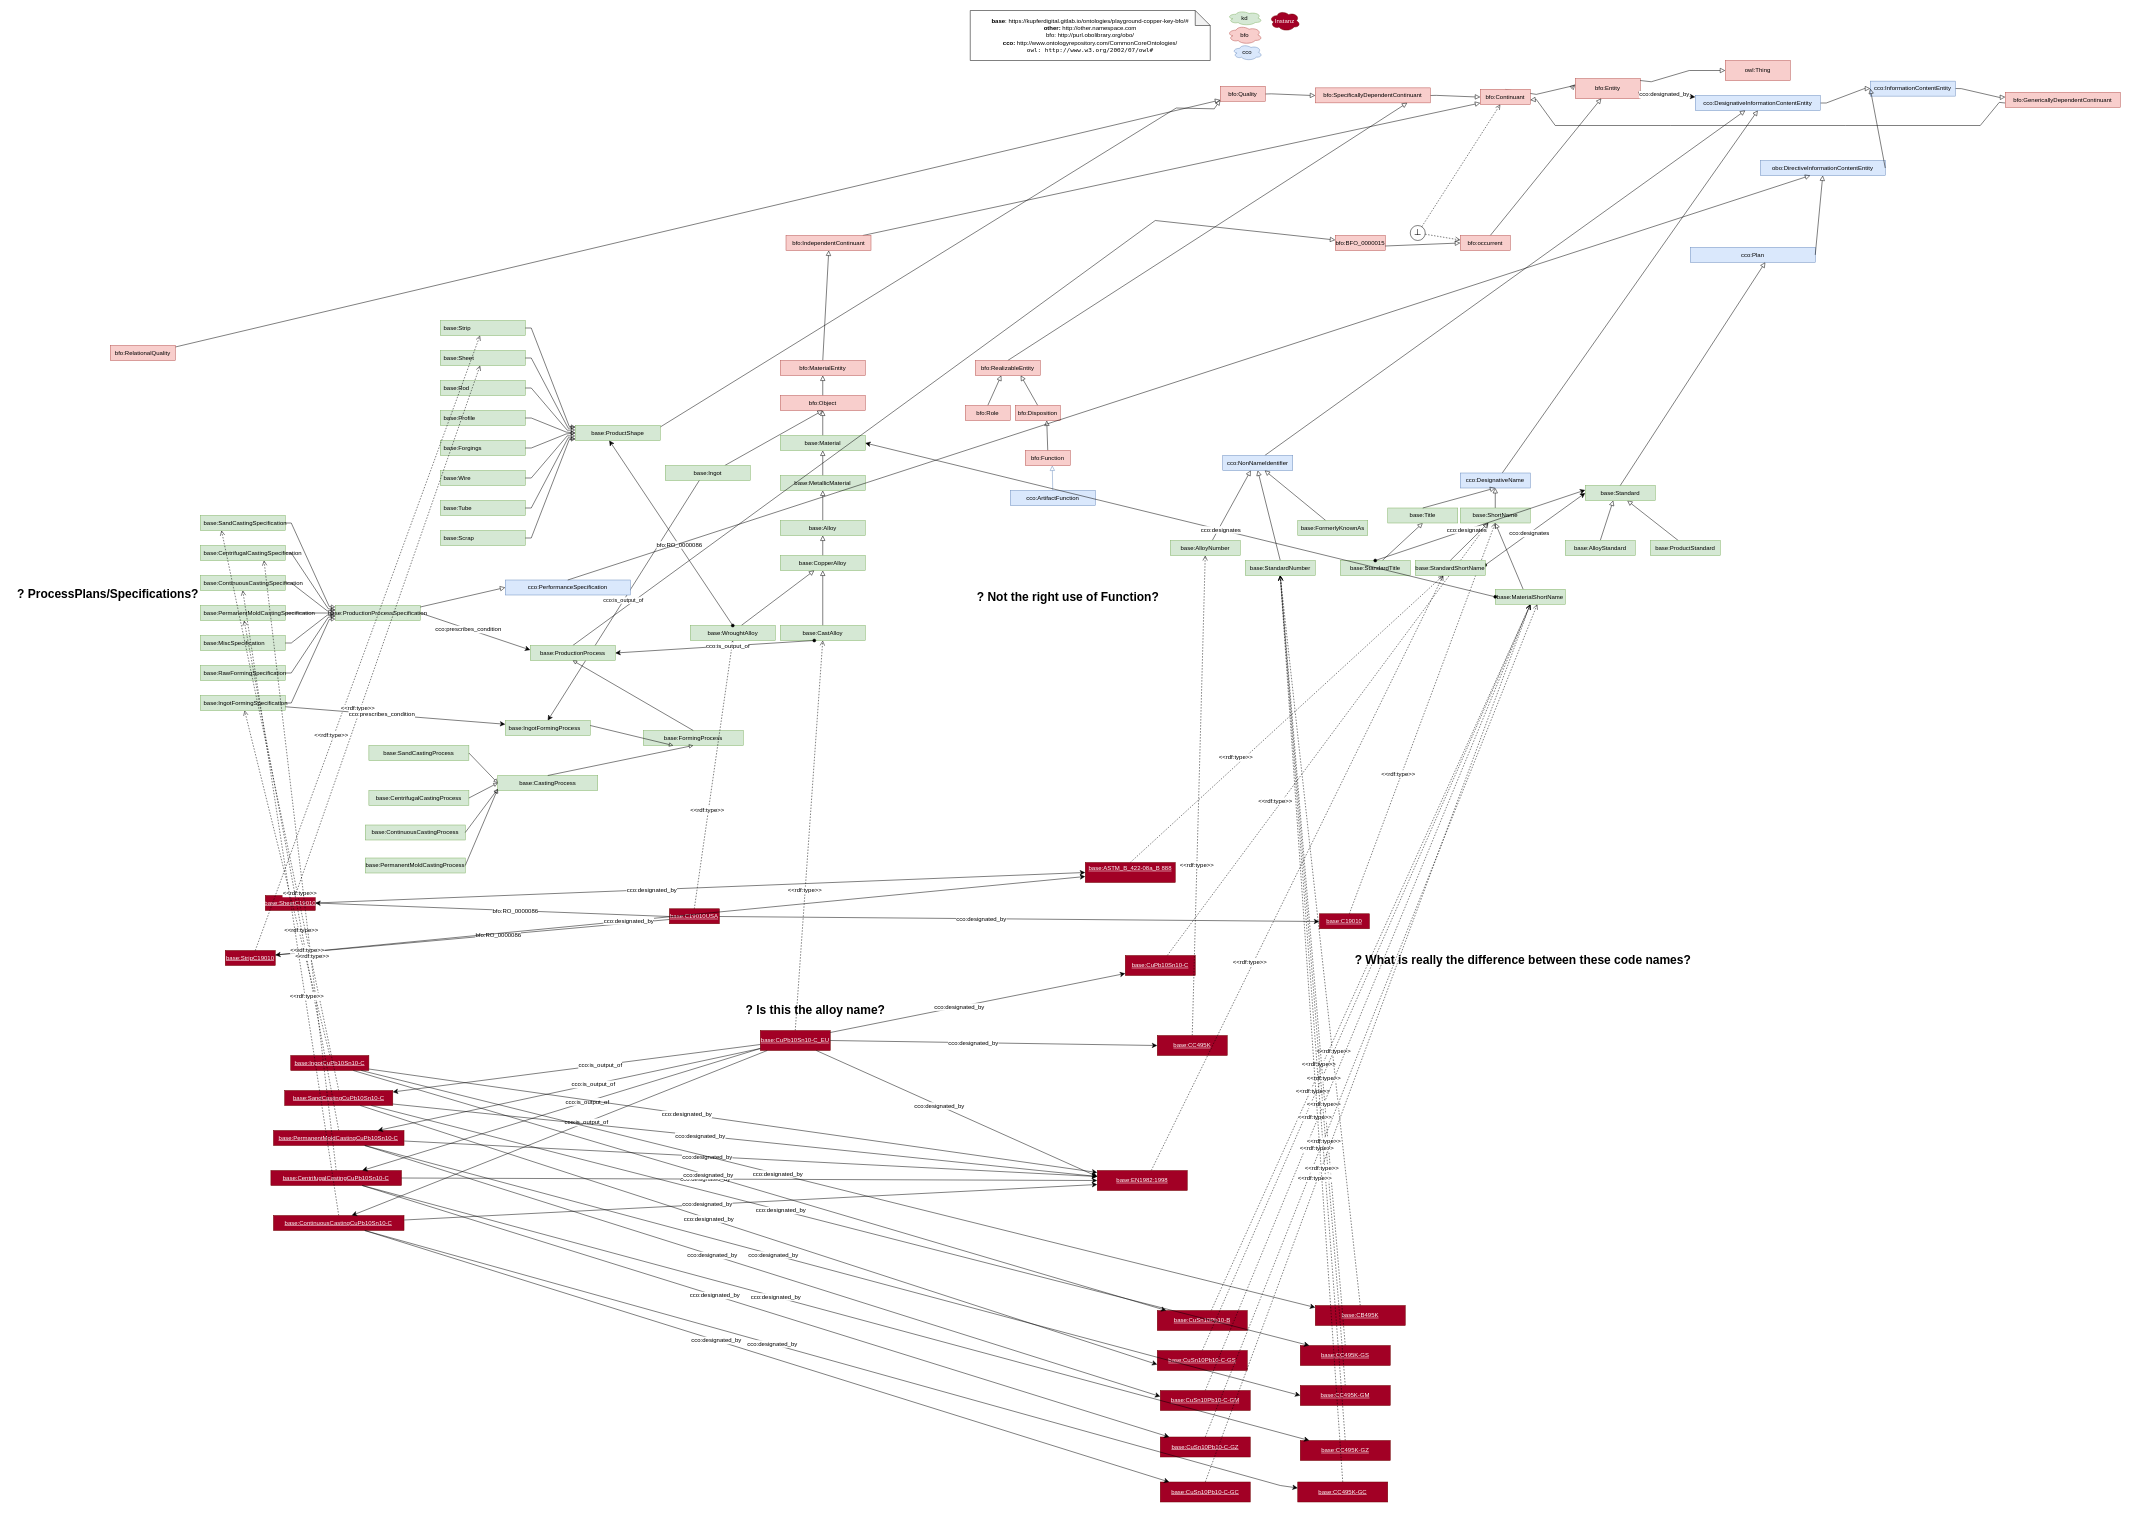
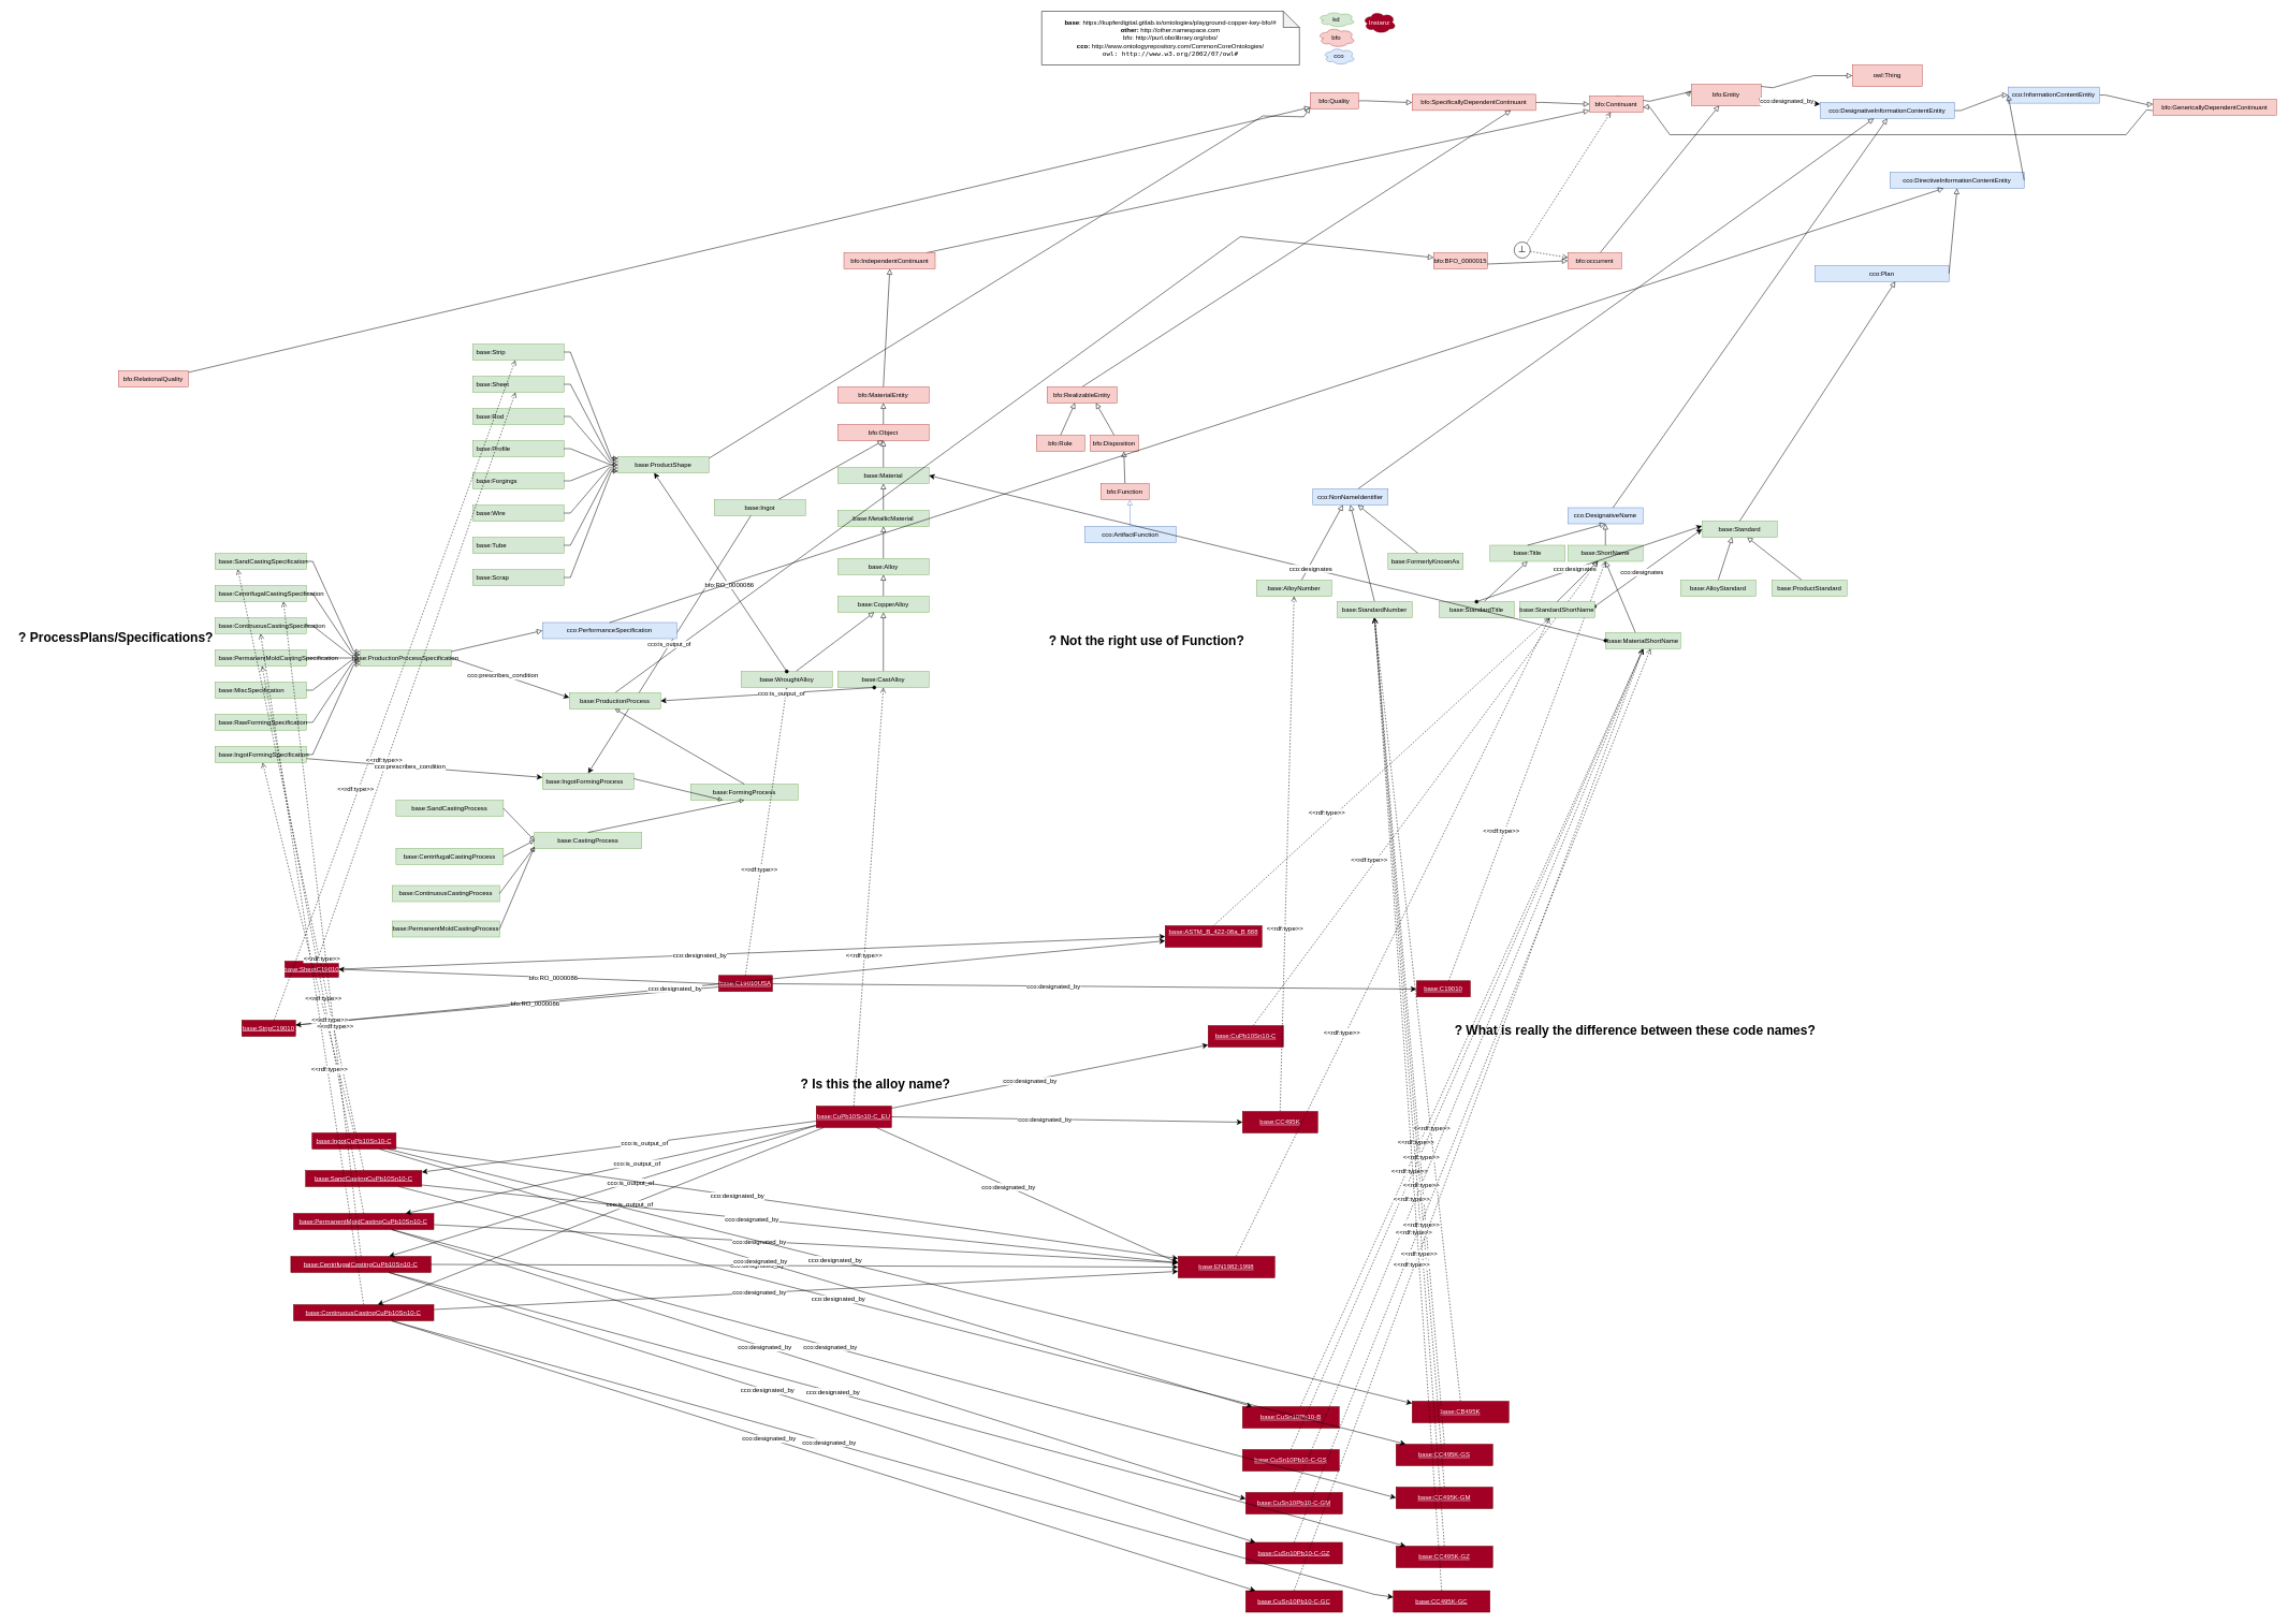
- <mxCell id="243" value="obo:DirectiveInformationContentEntity" style="rounded=0;whiteSpace=wrap;html=1;snapToPoint=1;points=[[0.1,0],[0.2,0],[0.3,0],[0.4,0],[0.5,0],[0.6,0],[0.7,0],[0.8,0],[0.9,0],[0,0.1],[0,0.3],[0,0.5],[0,0.7],[0,0.9],[0.1,1],[0.2,1],[0.3,1],[0.4,1],[0.5,1],[0.6,1],[0.7,1],[0.8,1],[0.9,1],[1,0.1],[1,0.3],[1,0.5],[1,0.7],[1,0.9]];fillColor=#dae8fc;strokeColor=#6c8ebf;" parent="1" vertex="1"><mxGeometry x="3520" y="320" width="250" height="30" as="geometry" /></mxCell>
+ <mxCell id="243" value="cco:DirectiveInformationContentEntity" style="rounded=0;whiteSpace=wrap;html=1;snapToPoint=1;points=[[0.1,0],[0.2,0],[0.3,0],[0.4,0],[0.5,0],[0.6,0],[0.7,0],[0.8,0],[0.9,0],[0,0.1],[0,0.3],[0,0.5],[0,0.7],[0,0.9],[0.1,1],[0.2,1],[0.3,1],[0.4,1],[0.5,1],[0.6,1],[0.7,1],[0.8,1],[0.9,1],[1,0.1],[1,0.3],[1,0.5],[1,0.7],[1,0.9]];fillColor=#dae8fc;strokeColor=#6c8ebf;" parent="1" vertex="1"><mxGeometry x="3520" y="320" width="250" height="30" as="geometry" /></mxCell>
- <mxCell id="65" value="base:FormerlyKnownAs" style="rounded=0;whiteSpace=wrap;html=1;snapToPoint=1;points=[[0.1,0],[0.2,0],[0.3,0],[0.4,0],[0.5,0],[0.6,0],[0.7,0],[0.8,0],[0.9,0],[0,0.1],[0,0.3],[0,0.5],[0,0.7],[0,0.9],[0.1,1],[0.2,1],[0.3,1],[0.4,1],[0.5,1],[0.6,1],[0.7,1],[0.8,1],[0.9,1],[1,0.1],[1,0.3],[1,0.5],[1,0.7],[1,0.9]];fillColor=#d5e8d4;strokeColor=#82b366;" parent="1" vertex="1"><mxGeometry x="2595" y="1040" width="140" height="30" as="geometry" /></mxCell>
+ <mxCell id="65" value="base:FormerlyKnownAs" style="rounded=0;whiteSpace=wrap;html=1;snapToPoint=1;points=[[0.1,0],[0.2,0],[0.3,0],[0.4,0],[0.5,0],[0.6,0],[0.7,0],[0.8,0],[0.9,0],[0,0.1],[0,0.3],[0,0.5],[0,0.7],[0,0.9],[0.1,1],[0.2,1],[0.3,1],[0.4,1],[0.5,1],[0.6,1],[0.7,1],[0.8,1],[0.9,1],[1,0.1],[1,0.3],[1,0.5],[1,0.7],[1,0.9]];fillColor=#d5e8d4;strokeColor=#82b366;" parent="1" vertex="1"><mxGeometry x="2585" y="1030" width="140" height="30" as="geometry" /></mxCell>
- <mxCell id="225" value="" style="endArrow=classic;html=1;endSize=8;arcSize=0;rounded=0;entryX=0;entryY=0.7;entryDx=0;entryDy=0;" parent="1" source="148" target="171" edge="1"><mxGeometry width="50" height="50" relative="1" as="geometry"><mxPoint x="795.1" y="2211" as="sourcePoint" /><mxPoint x="2610" y="2720" as="targetPoint" /></mxGeometry></mxCell>
- <mxCell id="226" value="cco:designated_by" style="text;html=1;align=center;verticalAlign=middle;resizable=0;points=[];labelBackgroundColor=#ffffff;" parent="225" vertex="1" connectable="0"><mxGeometry x="-0.127" relative="1" as="geometry"><mxPoint as="offset" /></mxGeometry></mxCell>
